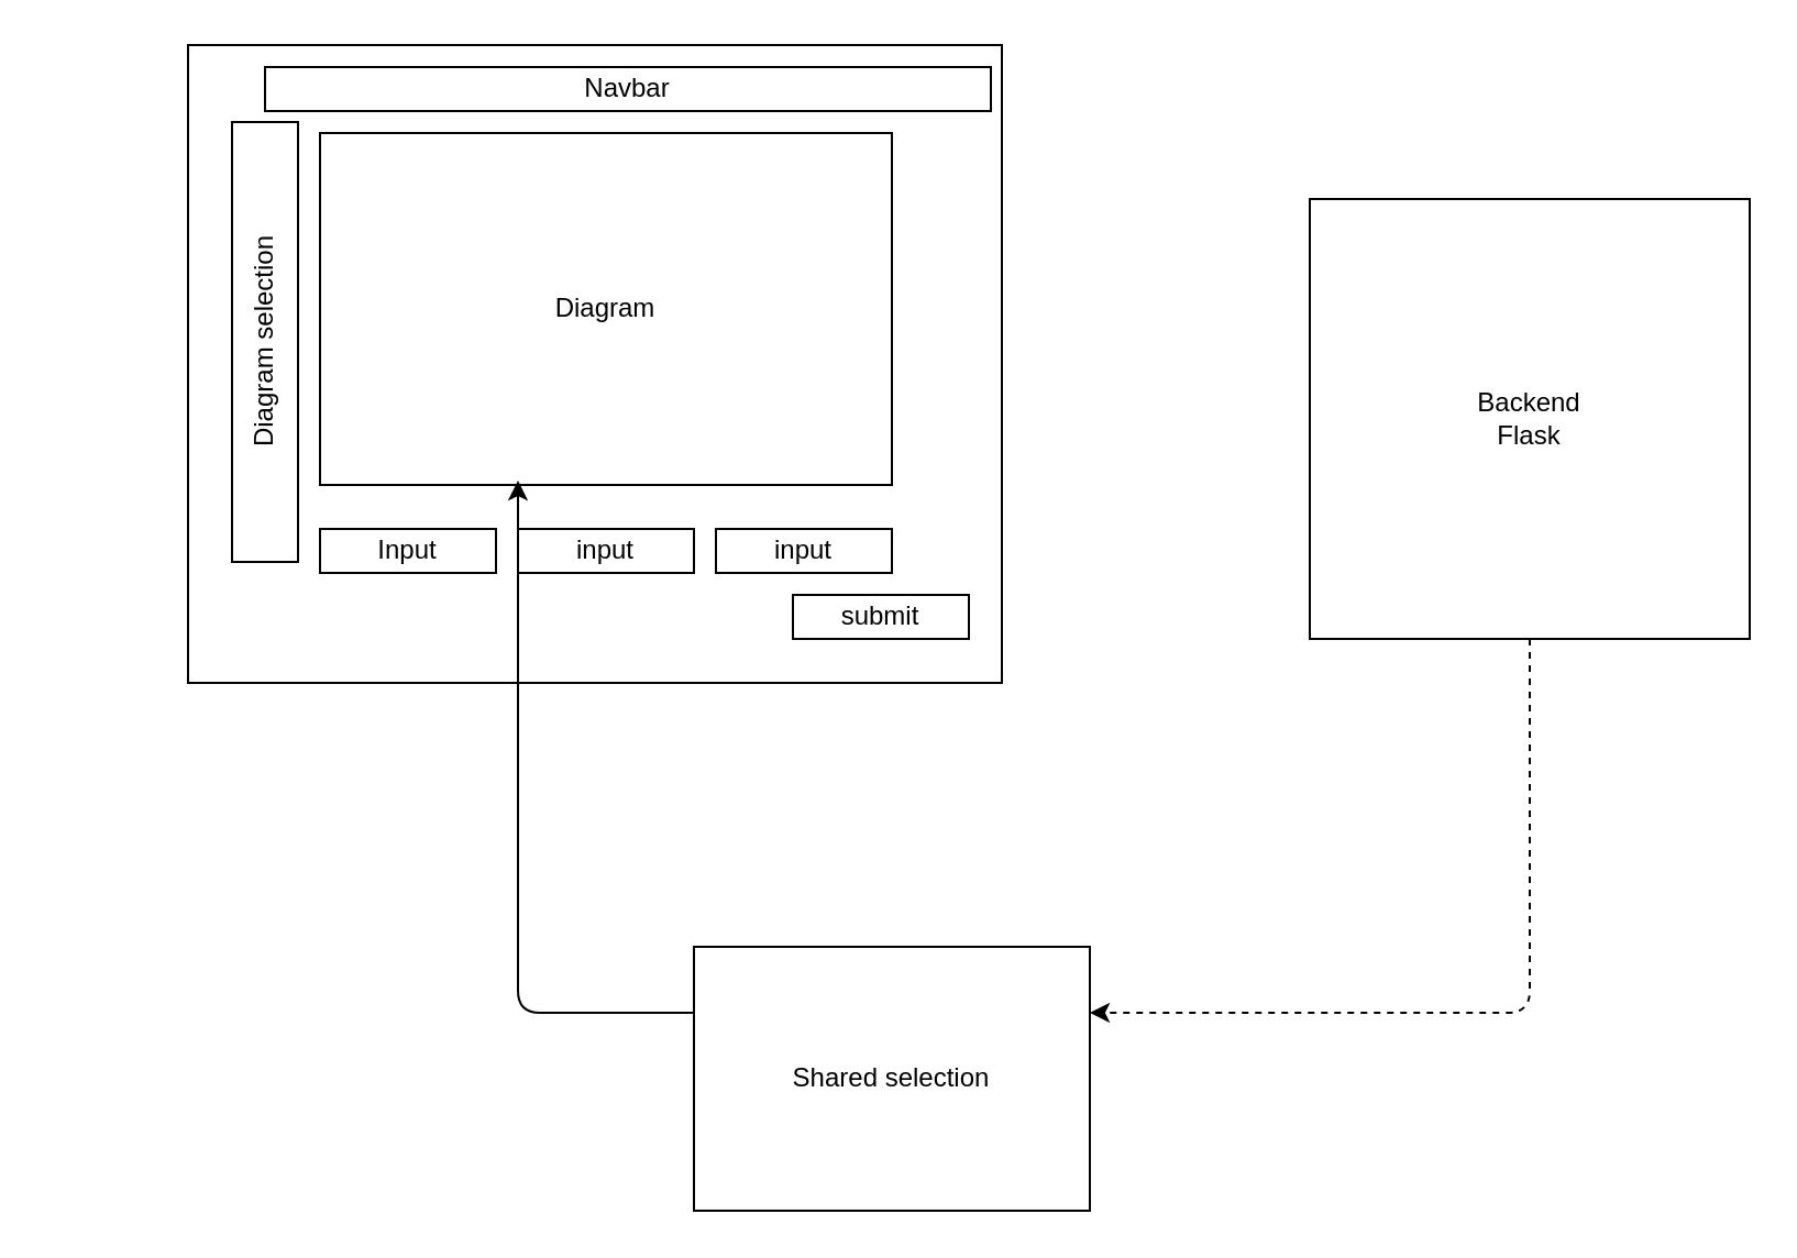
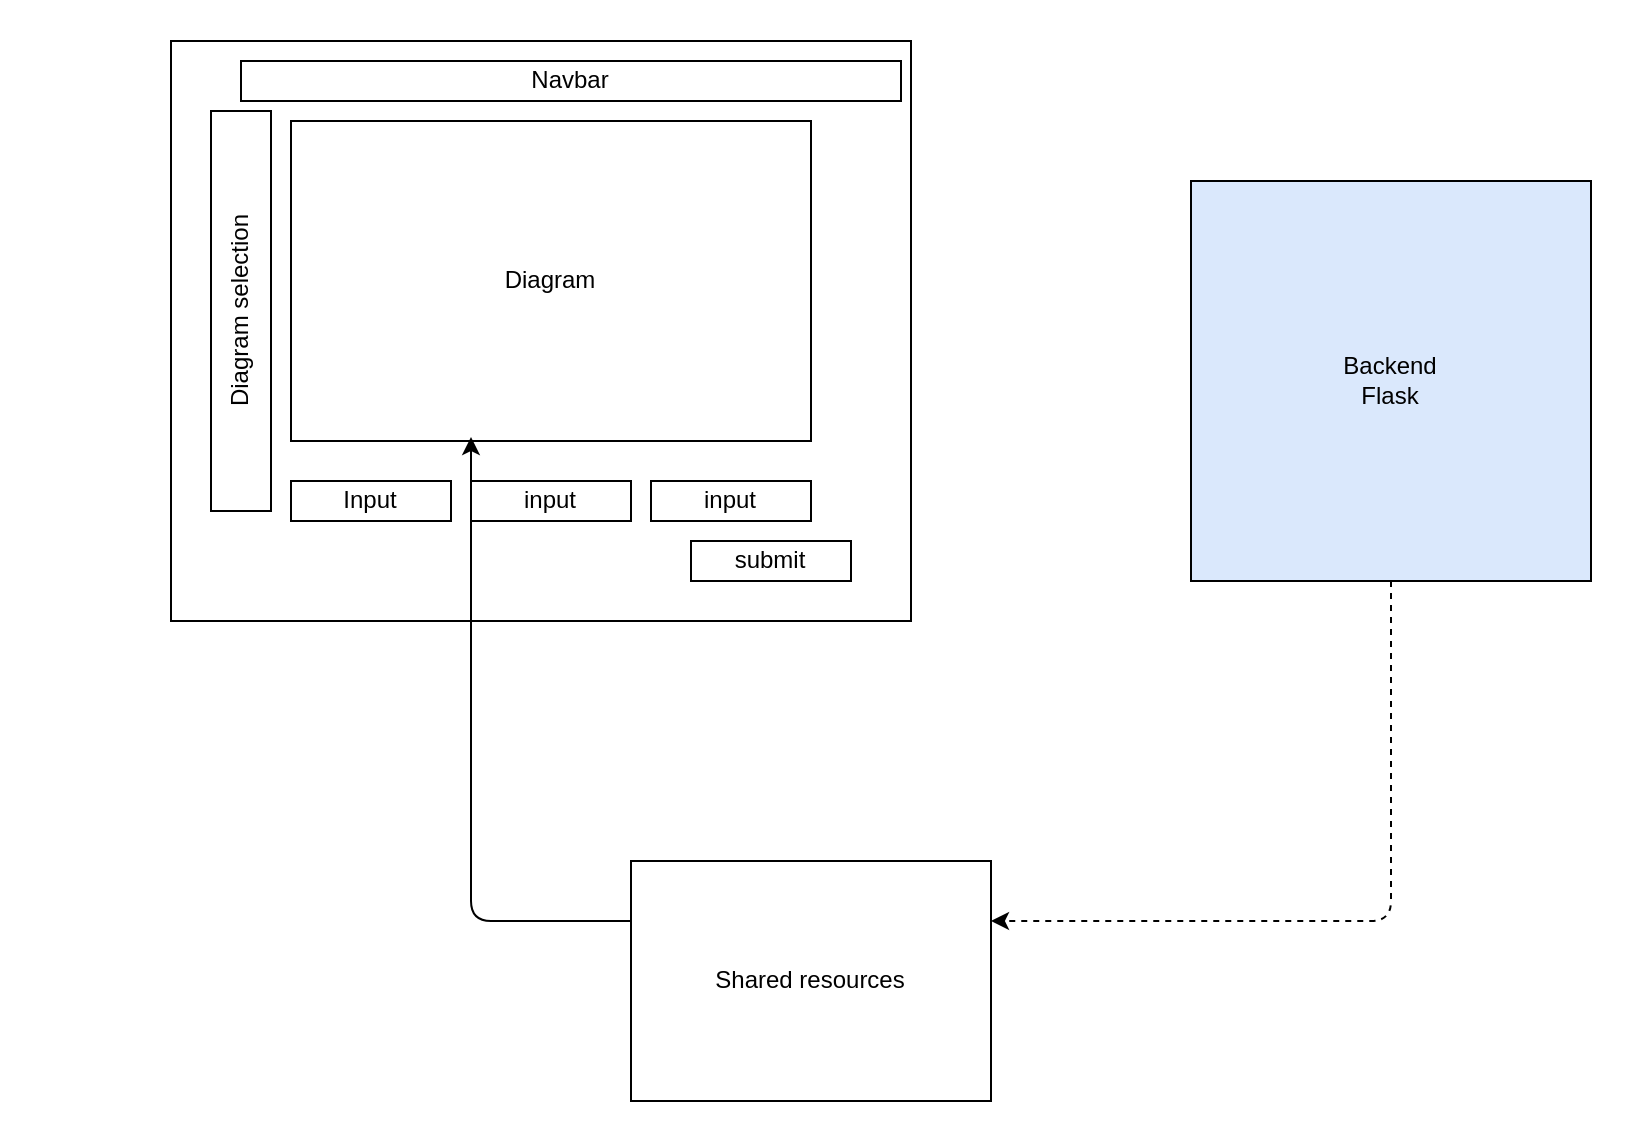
- <mxCell id="10" value="Backend&lt;br&gt;Flask" style="rounded=0;whiteSpace=wrap;html=1;" vertex="1" parent="1"><mxGeometry x="595" y="90" width="200" height="200" as="geometry" /></mxCell>
+ <mxCell id="10" value="Backend&lt;br&gt;Flask" style="rounded=0;whiteSpace=wrap;html=1;fillColor=#dae8fc;" vertex="1" parent="1"><mxGeometry x="595" y="90" width="200" height="200" as="geometry" /></mxCell>
- <mxCell id="8" value="submit" style="rounded=0;whiteSpace=wrap;html=1;" vertex="1" parent="1"><mxGeometry x="360" y="270" width="80" height="20" as="geometry" /></mxCell>
+ <mxCell id="8" value="submit" style="rounded=0;whiteSpace=wrap;html=1;" vertex="1" parent="1"><mxGeometry x="345" y="270" width="80" height="20" as="geometry" /></mxCell>
- <mxCell id="12" value="Shared selection" style="rounded=0;whiteSpace=wrap;html=1;" vertex="1" parent="1"><mxGeometry x="315" y="430" width="180" height="120" as="geometry" /></mxCell>
+ <mxCell id="12" value="Shared resources" style="rounded=0;whiteSpace=wrap;html=1;" vertex="1" parent="1"><mxGeometry x="315" y="430" width="180" height="120" as="geometry" /></mxCell>
